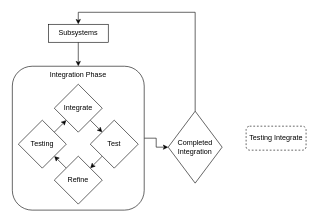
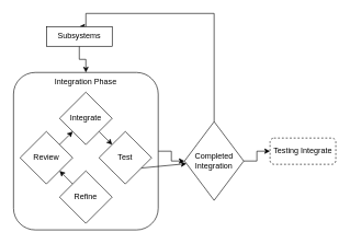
- <mxCell id="16" value="Subsystems" style="rounded=0;whiteSpace=wrap;html=1;" vertex="1" parent="1"><mxGeometry x="80" y="40" width="100" height="30" as="geometry" /></mxCell>
+ <mxCell id="16" value="Subsystems" style="rounded=0;whiteSpace=wrap;html=1;" vertex="1" parent="1"><mxGeometry x="70" y="40" width="100" height="30" as="geometry" /></mxCell>
+ <mxCell id="13" style="edgeStyle=orthogonalEdgeStyle;rounded=0;orthogonalLoop=1;jettySize=auto;html=1;exitX=1;exitY=0.5;exitDx=0;exitDy=0;entryX=0;entryY=0.5;entryDx=0;entryDy=0;" edge="1" parent="1" source="14" target="17"><mxGeometry relative="1" as="geometry" /></mxCell>
- <mxCell id="9" value="Testing" style="rhombus;whiteSpace=wrap;html=1;" vertex="1" parent="1"><mxGeometry x="30" y="200" width="80" height="80" as="geometry" /></mxCell>
+ <mxCell id="9" value="Review" style="rhombus;whiteSpace=wrap;html=1;" vertex="1" parent="1"><mxGeometry x="30" y="200" width="80" height="80" as="geometry" /></mxCell>
- <mxCell id="6" style="rounded=0;orthogonalLoop=1;jettySize=auto;html=1;exitX=0;exitY=1;exitDx=0;exitDy=0;entryX=0;entryY=0;entryDx=0;entryDy=0;" edge="1" parent="1" source="7" target="11"><mxGeometry relative="1" as="geometry" /></mxCell>
+ <mxCell id="6" style="rounded=0;orthogonalLoop=1;jettySize=auto;html=1;exitX=0;exitY=1;exitDx=0;exitDy=0;" edge="1" parent="1" source="7" target="14"><mxGeometry relative="1" as="geometry" /></mxCell>
